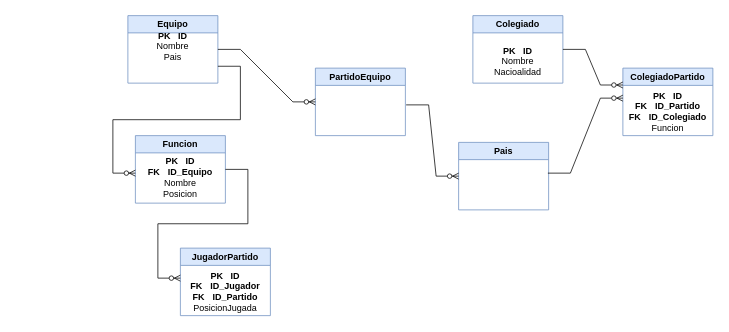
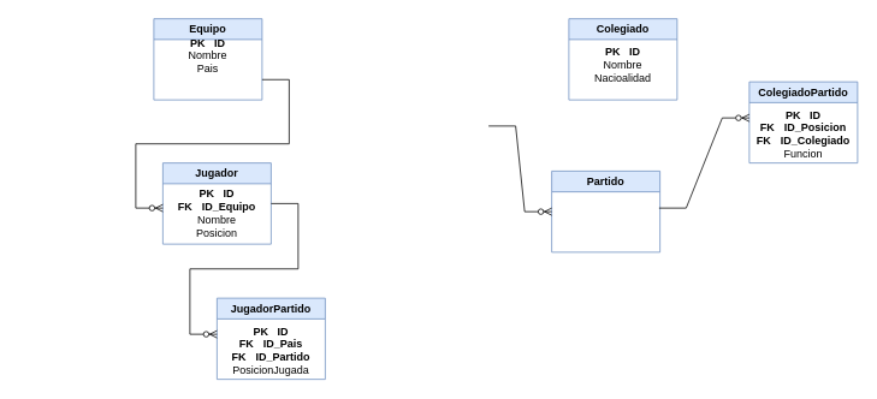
- <mxCell id="14" value="&lt;b&gt;PK&amp;nbsp;&lt;span style=&quot;white-space: pre;&quot;&gt;&#09;&lt;/span&gt;ID&lt;/b&gt;&lt;div&gt;Nombre&lt;/div&gt;&lt;div&gt;Nacioalidad&lt;br&gt;&lt;div&gt;&lt;div&gt;&lt;br&gt;&lt;/div&gt;&lt;/div&gt;&lt;/div&gt;" style="text;html=1;align=center;verticalAlign=middle;whiteSpace=wrap;rounded=0;" vertex="1" parent="13"><mxGeometry x="10" y="50" width="100" height="35" as="geometry" /></mxCell>
+ <mxCell id="14" value="&lt;b&gt;PK&amp;nbsp;&lt;span style=&quot;white-space: pre;&quot;&gt;&#09;&lt;/span&gt;ID&lt;/b&gt;&lt;div&gt;Nombre&lt;/div&gt;&lt;div&gt;Nacioalidad&lt;br&gt;&lt;div&gt;&lt;div&gt;&lt;br&gt;&lt;/div&gt;&lt;/div&gt;&lt;/div&gt;" style="text;html=1;align=center;verticalAlign=middle;whiteSpace=wrap;rounded=0;" vertex="1" parent="13"><mxGeometry x="10" y="40" width="100" height="35" as="geometry" /></mxCell>
- <mxCell id="19" value="" style="edgeStyle=entityRelationEdgeStyle;fontSize=12;html=1;endArrow=ERzeroToMany;endFill=1;rounded=0;entryX=0;entryY=0.25;entryDx=0;entryDy=0;exitX=1;exitY=0.5;exitDx=0;exitDy=0;" edge="1" parent="1" source="13" target="11"><mxGeometry width="100" height="100" relative="1" as="geometry"><mxPoint x="770" y="120" as="sourcePoint" /><mxPoint x="870" y="20" as="targetPoint" /></mxGeometry></mxCell>
- <mxCell id="17" value="" style="edgeStyle=entityRelationEdgeStyle;fontSize=12;html=1;endArrow=ERzeroToMany;endFill=1;rounded=0;exitX=1;exitY=0.5;exitDx=0;exitDy=0;entryX=0;entryY=0.5;entryDx=0;entryDy=0;" edge="1" parent="1" source="6" target="8"><mxGeometry width="100" height="100" relative="1" as="geometry"><mxPoint x="410" y="140" as="sourcePoint" /><mxPoint x="510" y="170" as="targetPoint" /></mxGeometry></mxCell>
- <mxCell id="8" value="PartidoEquipo" style="swimlane;whiteSpace=wrap;html=1;fillColor=#dae8fc;strokeColor=#6c8ebf;" vertex="1" parent="1"><mxGeometry x="420" y="90" width="120" height="90" as="geometry" /></mxCell>
- <mxCell id="12" value="&lt;b&gt;PK&amp;nbsp;&lt;span style=&quot;white-space: pre;&quot;&gt;&#09;&lt;/span&gt;ID&lt;/b&gt;&lt;div&gt;&lt;b&gt;FK&lt;span style=&quot;white-space: pre;&quot;&gt;&#09;&lt;/span&gt;ID_Partido&lt;/b&gt;&lt;/div&gt;&lt;div&gt;&lt;b&gt;FK&amp;nbsp;&lt;span style=&quot;white-space: pre;&quot;&gt;&#09;&lt;/span&gt;ID_Colegiado&lt;/b&gt;&lt;/div&gt;&lt;div&gt;Funcion&lt;br&gt;&lt;div&gt;&lt;div&gt;&lt;br&gt;&lt;/div&gt;&lt;/div&gt;&lt;/div&gt;" style="text;html=1;align=center;verticalAlign=middle;whiteSpace=wrap;rounded=0;" vertex="1" parent="11"><mxGeometry x="10" y="47" width="100" height="35" as="geometry" /></mxCell>
+ <mxCell id="12" value="&lt;b&gt;PK&amp;nbsp;&lt;span style=&quot;white-space: pre;&quot;&gt;&#09;&lt;/span&gt;ID&lt;/b&gt;&lt;div&gt;&lt;b&gt;FK&lt;span style=&quot;white-space: pre;&quot;&gt;&#09;&lt;/span&gt;ID_Posicion&lt;/b&gt;&lt;/div&gt;&lt;div&gt;&lt;b&gt;FK&amp;nbsp;&lt;span style=&quot;white-space: pre;&quot;&gt;&#09;&lt;/span&gt;ID_Colegiado&lt;/b&gt;&lt;/div&gt;&lt;div&gt;Funcion&lt;br&gt;&lt;div&gt;&lt;div&gt;&lt;br&gt;&lt;/div&gt;&lt;/div&gt;&lt;/div&gt;" style="text;html=1;align=center;verticalAlign=middle;whiteSpace=wrap;rounded=0;" vertex="1" parent="11"><mxGeometry x="10" y="47" width="100" height="35" as="geometry" /></mxCell>
- <mxCell id="4" value="Funcion" style="swimlane;whiteSpace=wrap;html=1;fillColor=#dae8fc;strokeColor=#6c8ebf;" vertex="1" parent="1"><mxGeometry x="180" y="180" width="120" height="90" as="geometry" /></mxCell>
+ <mxCell id="4" value="Jugador" style="swimlane;whiteSpace=wrap;html=1;fillColor=#dae8fc;strokeColor=#6c8ebf;" vertex="1" parent="1"><mxGeometry x="180" y="180" width="120" height="90" as="geometry" /></mxCell>
- <mxCell id="9" value="Pais" style="swimlane;whiteSpace=wrap;html=1;fillColor=#dae8fc;strokeColor=#6c8ebf;" vertex="1" parent="1"><mxGeometry x="611" y="189" width="120" height="90" as="geometry" /></mxCell>
+ <mxCell id="9" value="Partido" style="swimlane;whiteSpace=wrap;html=1;fillColor=#dae8fc;strokeColor=#6c8ebf;" vertex="1" parent="1"><mxGeometry x="611" y="189" width="120" height="90" as="geometry" /></mxCell>
- <mxCell id="3" value="&lt;b&gt;PK&amp;nbsp;&lt;span style=&quot;white-space: pre;&quot;&gt;&#09;&lt;/span&gt;ID&lt;/b&gt;&lt;div&gt;&lt;b&gt;FK&lt;span style=&quot;white-space: pre;&quot;&gt;&#09;&lt;/span&gt;ID_Jugador&lt;/b&gt;&lt;/div&gt;&lt;div&gt;&lt;b&gt;FK &lt;span style=&quot;white-space: pre;&quot;&gt;&#09;&lt;/span&gt;ID_Partido&lt;/b&gt;&lt;/div&gt;&lt;div&gt;PosicionJugada&lt;br&gt;&lt;div&gt;&lt;br&gt;&lt;/div&gt;&lt;/div&gt;" style="text;html=1;align=center;verticalAlign=middle;whiteSpace=wrap;rounded=0;" vertex="1" parent="2"><mxGeometry x="10" y="50" width="100" height="30" as="geometry" /></mxCell>
+ <mxCell id="3" value="&lt;b&gt;PK&amp;nbsp;&lt;span style=&quot;white-space: pre;&quot;&gt;&#09;&lt;/span&gt;ID&lt;/b&gt;&lt;div&gt;&lt;b&gt;FK&lt;span style=&quot;white-space: pre;&quot;&gt;&#09;&lt;/span&gt;ID_Pais&lt;/b&gt;&lt;/div&gt;&lt;div&gt;&lt;b&gt;FK &lt;span style=&quot;white-space: pre;&quot;&gt;&#09;&lt;/span&gt;ID_Partido&lt;/b&gt;&lt;/div&gt;&lt;div&gt;PosicionJugada&lt;br&gt;&lt;div&gt;&lt;br&gt;&lt;/div&gt;&lt;/div&gt;" style="text;html=1;align=center;verticalAlign=middle;whiteSpace=wrap;rounded=0;" vertex="1" parent="2"><mxGeometry x="10" y="50" width="100" height="30" as="geometry" /></mxCell>
